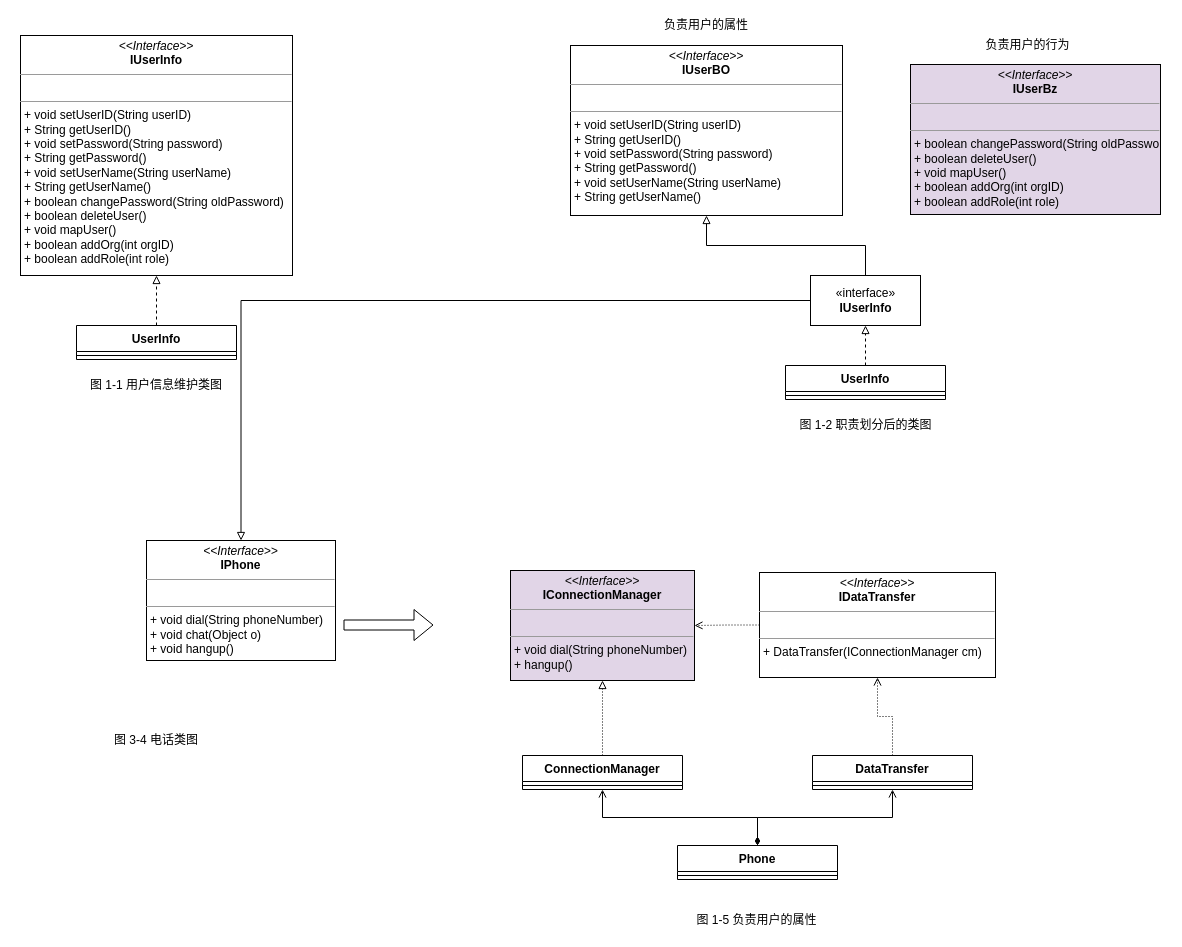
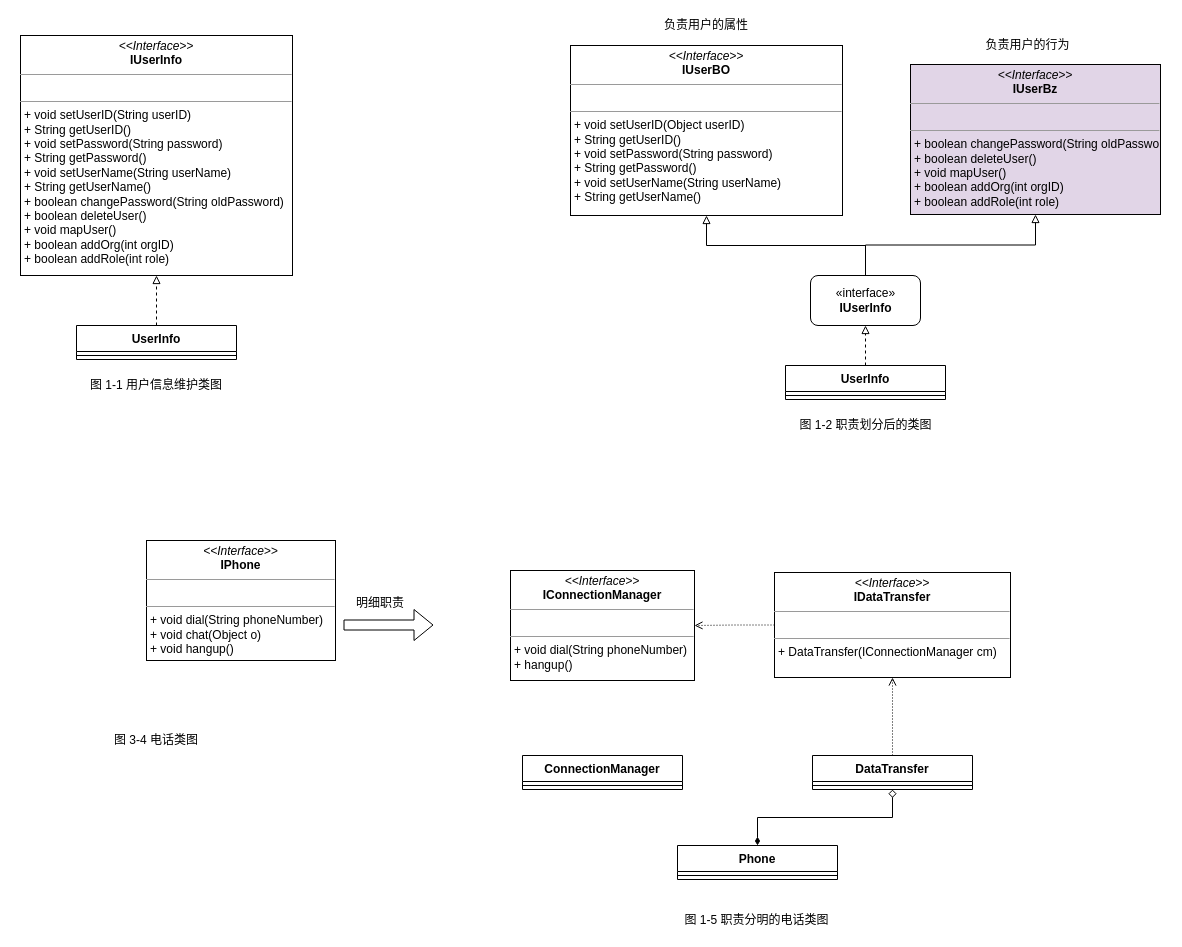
- <mxCell id="7" value="&lt;p style=&quot;margin: 0px ; margin-top: 4px ; text-align: center&quot;&gt;&lt;i&gt;&amp;lt;&amp;lt;Interface&amp;gt;&amp;gt;&lt;/i&gt;&lt;br&gt;&lt;b&gt;IUserBO&lt;/b&gt;&lt;/p&gt;&lt;hr size=&quot;1&quot;&gt;&lt;p style=&quot;margin: 0px ; margin-left: 4px&quot;&gt;&lt;br&gt;&lt;/p&gt;&lt;hr size=&quot;1&quot;&gt;&lt;p style=&quot;margin: 0px ; margin-left: 4px&quot;&gt;+ void setUserID(String userID)&lt;br&gt;+ String getUserID()&lt;/p&gt;&lt;p style=&quot;margin: 0px ; margin-left: 4px&quot;&gt;+ void setPassword(String password)&lt;/p&gt;&lt;p style=&quot;margin: 0px ; margin-left: 4px&quot;&gt;+ String getPassword()&lt;/p&gt;&lt;p style=&quot;margin: 0px ; margin-left: 4px&quot;&gt;+ void setUserName(String userName)&lt;/p&gt;&lt;p style=&quot;margin: 0px ; margin-left: 4px&quot;&gt;+ String getUserName()&lt;/p&gt;" style="verticalAlign=top;align=left;overflow=fill;fontSize=12;fontFamily=Helvetica;html=1;" parent="1" vertex="1"><mxGeometry x="570" y="45" width="272" height="170" as="geometry" /></mxCell>
+ <mxCell id="7" value="&lt;p style=&quot;margin: 0px ; margin-top: 4px ; text-align: center&quot;&gt;&lt;i&gt;&amp;lt;&amp;lt;Interface&amp;gt;&amp;gt;&lt;/i&gt;&lt;br&gt;&lt;b&gt;IUserBO&lt;/b&gt;&lt;/p&gt;&lt;hr size=&quot;1&quot;&gt;&lt;p style=&quot;margin: 0px ; margin-left: 4px&quot;&gt;&lt;br&gt;&lt;/p&gt;&lt;hr size=&quot;1&quot;&gt;&lt;p style=&quot;margin: 0px ; margin-left: 4px&quot;&gt;+ void setUserID(Object userID)&lt;br&gt;+ String getUserID()&lt;/p&gt;&lt;p style=&quot;margin: 0px ; margin-left: 4px&quot;&gt;+ void setPassword(String password)&lt;/p&gt;&lt;p style=&quot;margin: 0px ; margin-left: 4px&quot;&gt;+ String getPassword()&lt;/p&gt;&lt;p style=&quot;margin: 0px ; margin-left: 4px&quot;&gt;+ void setUserName(String userName)&lt;/p&gt;&lt;p style=&quot;margin: 0px ; margin-left: 4px&quot;&gt;+ String getUserName()&lt;/p&gt;" style="verticalAlign=top;align=left;overflow=fill;fontSize=12;fontFamily=Helvetica;html=1;" parent="1" vertex="1"><mxGeometry x="570" y="45" width="272" height="170" as="geometry" /></mxCell>
- <mxCell id="10" style="edgeStyle=orthogonalEdgeStyle;rounded=0;orthogonalLoop=1;jettySize=auto;html=1;endArrow=block;endFill=0;" parent="1" source="11" target="18" edge="1"><mxGeometry relative="1" as="geometry" /></mxCell>
+ <mxCell id="10" style="edgeStyle=orthogonalEdgeStyle;rounded=0;orthogonalLoop=1;jettySize=auto;html=1;endArrow=block;endFill=0;" parent="1" source="11" target="8" edge="1"><mxGeometry relative="1" as="geometry" /></mxCell>
- <mxCell id="11" value="«interface»&lt;br&gt;&lt;b&gt;IUserInfo&lt;/b&gt;" style="html=1;" parent="1" vertex="1"><mxGeometry x="810" y="275" width="110" height="50" as="geometry" /></mxCell>
+ <mxCell id="11" value="«interface»&lt;br&gt;&lt;b&gt;IUserInfo&lt;/b&gt;" style="html=1;rounded=1;" parent="1" vertex="1"><mxGeometry x="810" y="275" width="110" height="50" as="geometry" /></mxCell>
+ <mxCell id="35" value="明细职责" style="text;html=1;strokeColor=none;fillColor=none;align=center;verticalAlign=middle;whiteSpace=wrap;rounded=0;" parent="1" vertex="1"><mxGeometry x="350" y="595" width="60" height="15" as="geometry" /></mxCell>
- <mxCell id="23" value="&lt;p style=&quot;margin: 0px ; margin-top: 4px ; text-align: center&quot;&gt;&lt;i&gt;&amp;lt;&amp;lt;Interface&amp;gt;&amp;gt;&lt;/i&gt;&lt;br&gt;&lt;b&gt;IDataTransfer&lt;/b&gt;&lt;/p&gt;&lt;hr size=&quot;1&quot;&gt;&lt;p style=&quot;margin: 0px ; margin-left: 4px&quot;&gt;&lt;br&gt;&lt;/p&gt;&lt;hr size=&quot;1&quot;&gt;&lt;p style=&quot;margin: 0px ; margin-left: 4px&quot;&gt;+ DataTransfer(IConnectionManager cm)&lt;br&gt;&lt;/p&gt;" style="verticalAlign=top;align=left;overflow=fill;fontSize=12;fontFamily=Helvetica;html=1;" parent="1" vertex="1"><mxGeometry x="759" y="572" width="236" height="105" as="geometry" /></mxCell>
+ <mxCell id="23" value="&lt;p style=&quot;margin: 0px ; margin-top: 4px ; text-align: center&quot;&gt;&lt;i&gt;&amp;lt;&amp;lt;Interface&amp;gt;&amp;gt;&lt;/i&gt;&lt;br&gt;&lt;b&gt;IDataTransfer&lt;/b&gt;&lt;/p&gt;&lt;hr size=&quot;1&quot;&gt;&lt;p style=&quot;margin: 0px ; margin-left: 4px&quot;&gt;&lt;br&gt;&lt;/p&gt;&lt;hr size=&quot;1&quot;&gt;&lt;p style=&quot;margin: 0px ; margin-left: 4px&quot;&gt;+ DataTransfer(IConnectionManager cm)&lt;br&gt;&lt;/p&gt;" style="verticalAlign=top;align=left;overflow=fill;fontSize=12;fontFamily=Helvetica;html=1;" parent="1" vertex="1"><mxGeometry x="774" y="572" width="236" height="105" as="geometry" /></mxCell>
- <mxCell id="21" value="&lt;p style=&quot;margin: 0px ; margin-top: 4px ; text-align: center&quot;&gt;&lt;i&gt;&amp;lt;&amp;lt;Interface&amp;gt;&amp;gt;&lt;/i&gt;&lt;br&gt;&lt;b&gt;IConnectionManager&lt;/b&gt;&lt;/p&gt;&lt;hr size=&quot;1&quot;&gt;&lt;p style=&quot;margin: 0px ; margin-left: 4px&quot;&gt;&lt;br&gt;&lt;/p&gt;&lt;hr size=&quot;1&quot;&gt;&lt;p style=&quot;margin: 0px ; margin-left: 4px&quot;&gt;+ void dial(String phoneNumber)&lt;br&gt;+ hangup()&lt;/p&gt;" style="verticalAlign=top;align=left;overflow=fill;fontSize=12;fontFamily=Helvetica;html=1;fillColor=#e1d5e7;" parent="1" vertex="1"><mxGeometry x="510" y="570" width="184" height="110" as="geometry" /></mxCell>
+ <mxCell id="21" value="&lt;p style=&quot;margin: 0px ; margin-top: 4px ; text-align: center&quot;&gt;&lt;i&gt;&amp;lt;&amp;lt;Interface&amp;gt;&amp;gt;&lt;/i&gt;&lt;br&gt;&lt;b&gt;IConnectionManager&lt;/b&gt;&lt;/p&gt;&lt;hr size=&quot;1&quot;&gt;&lt;p style=&quot;margin: 0px ; margin-left: 4px&quot;&gt;&lt;br&gt;&lt;/p&gt;&lt;hr size=&quot;1&quot;&gt;&lt;p style=&quot;margin: 0px ; margin-left: 4px&quot;&gt;+ void dial(String phoneNumber)&lt;br&gt;+ hangup()&lt;/p&gt;" style="verticalAlign=top;align=left;overflow=fill;fontSize=12;fontFamily=Helvetica;html=1;" parent="1" vertex="1"><mxGeometry x="510" y="570" width="184" height="110" as="geometry" /></mxCell>
- <mxCell id="27" style="edgeStyle=orthogonalEdgeStyle;rounded=0;orthogonalLoop=1;jettySize=auto;html=1;entryX=0.5;entryY=1;entryDx=0;entryDy=0;dashed=1;dashPattern=1 2;endArrow=block;endFill=0;" parent="1" source="28" target="21" edge="1"><mxGeometry relative="1" as="geometry" /></mxCell>
- <mxCell id="31" style="edgeStyle=orthogonalEdgeStyle;rounded=0;orthogonalLoop=1;jettySize=auto;html=1;entryX=0.5;entryY=1;entryDx=0;entryDy=0;startArrow=diamondThin;startFill=1;endArrow=open;endFill=0;" parent="1" source="32" target="25" edge="1"><mxGeometry relative="1" as="geometry" /></mxCell>
+ <mxCell id="31" style="edgeStyle=orthogonalEdgeStyle;rounded=0;orthogonalLoop=1;jettySize=auto;html=1;entryX=0.5;entryY=1;entryDx=0;entryDy=0;startArrow=diamondThin;startFill=1;endArrow=diamond;endFill=0;" parent="1" source="32" target="25" edge="1"><mxGeometry relative="1" as="geometry" /></mxCell>
- <mxCell id="30" style="edgeStyle=orthogonalEdgeStyle;rounded=0;orthogonalLoop=1;jettySize=auto;html=1;entryX=0.5;entryY=1;entryDx=0;entryDy=0;endArrow=open;endFill=0;startArrow=diamondThin;startFill=1;" parent="1" source="32" target="28" edge="1"><mxGeometry relative="1" as="geometry" /></mxCell>
- <mxCell id="34" value="图 1-5 负责用户的属性" style="text;html=1;strokeColor=none;fillColor=none;align=center;verticalAlign=middle;whiteSpace=wrap;rounded=0;" parent="1" vertex="1"><mxGeometry x="675" y="915" width="163" height="10" as="geometry" /></mxCell>
+ <mxCell id="34" value="图 1-5 职责分明的电话类图" style="text;html=1;strokeColor=none;fillColor=none;align=center;verticalAlign=middle;whiteSpace=wrap;rounded=0;" parent="1" vertex="1"><mxGeometry x="675" y="915" width="163" height="10" as="geometry" /></mxCell>
